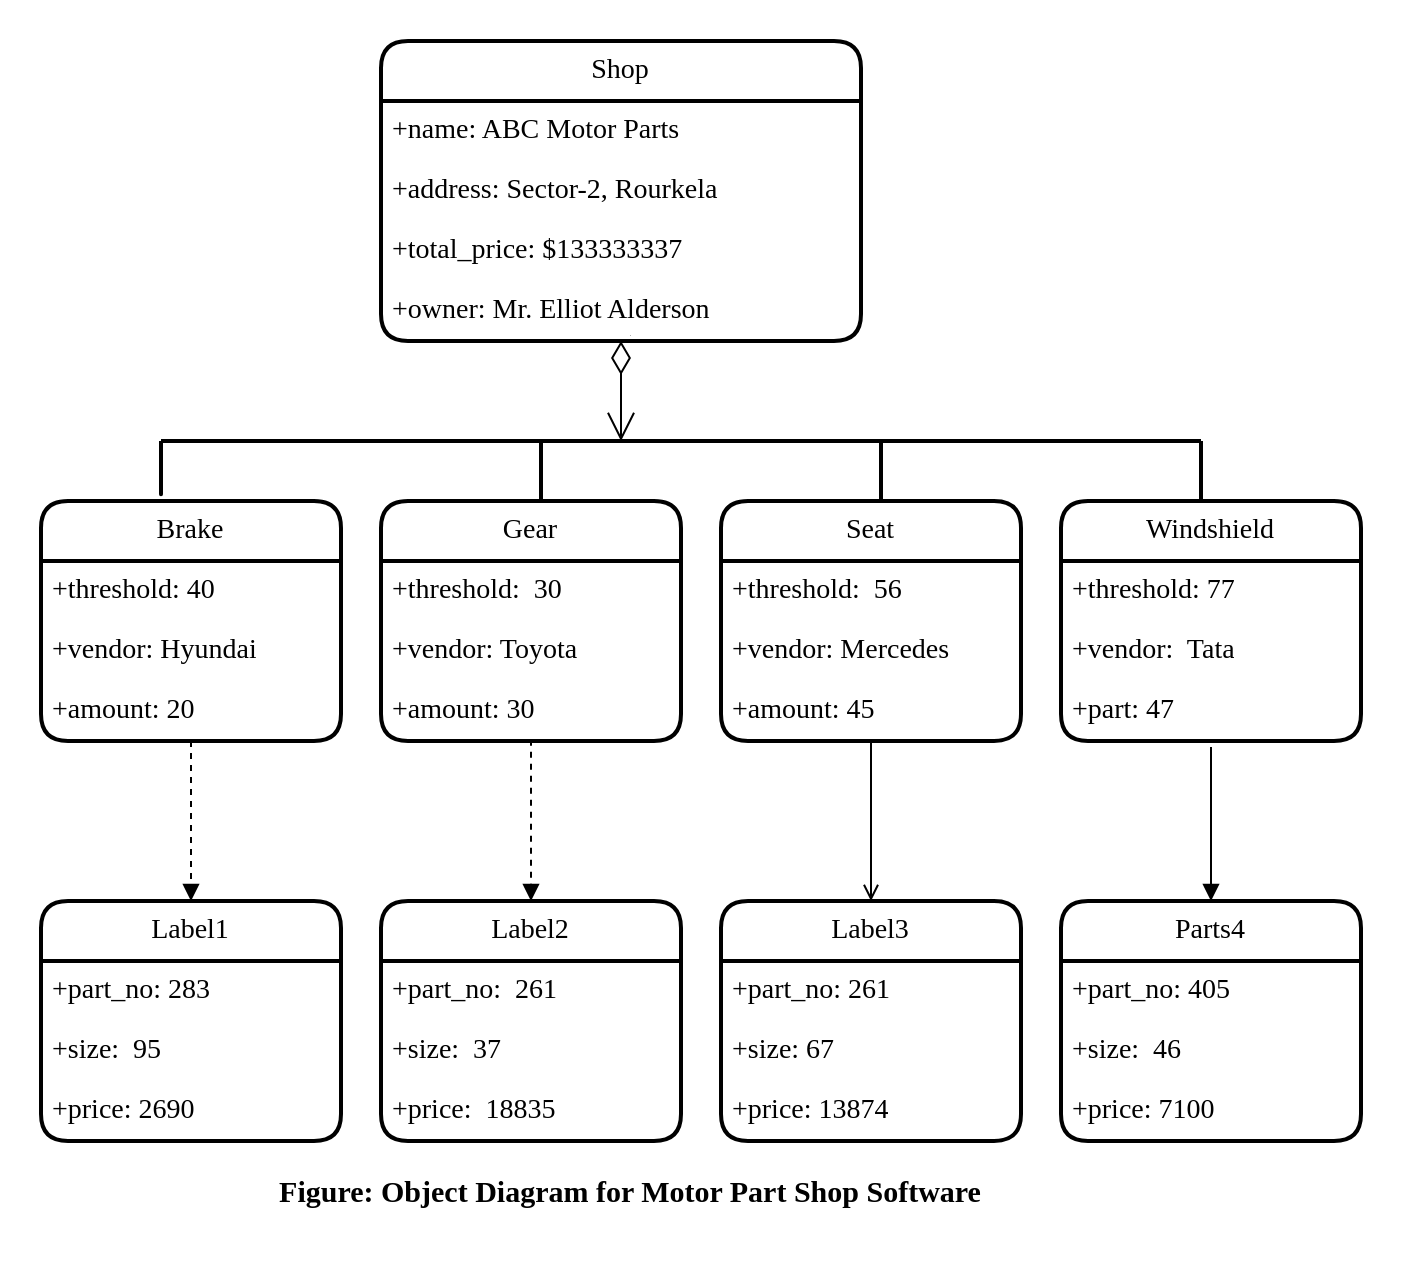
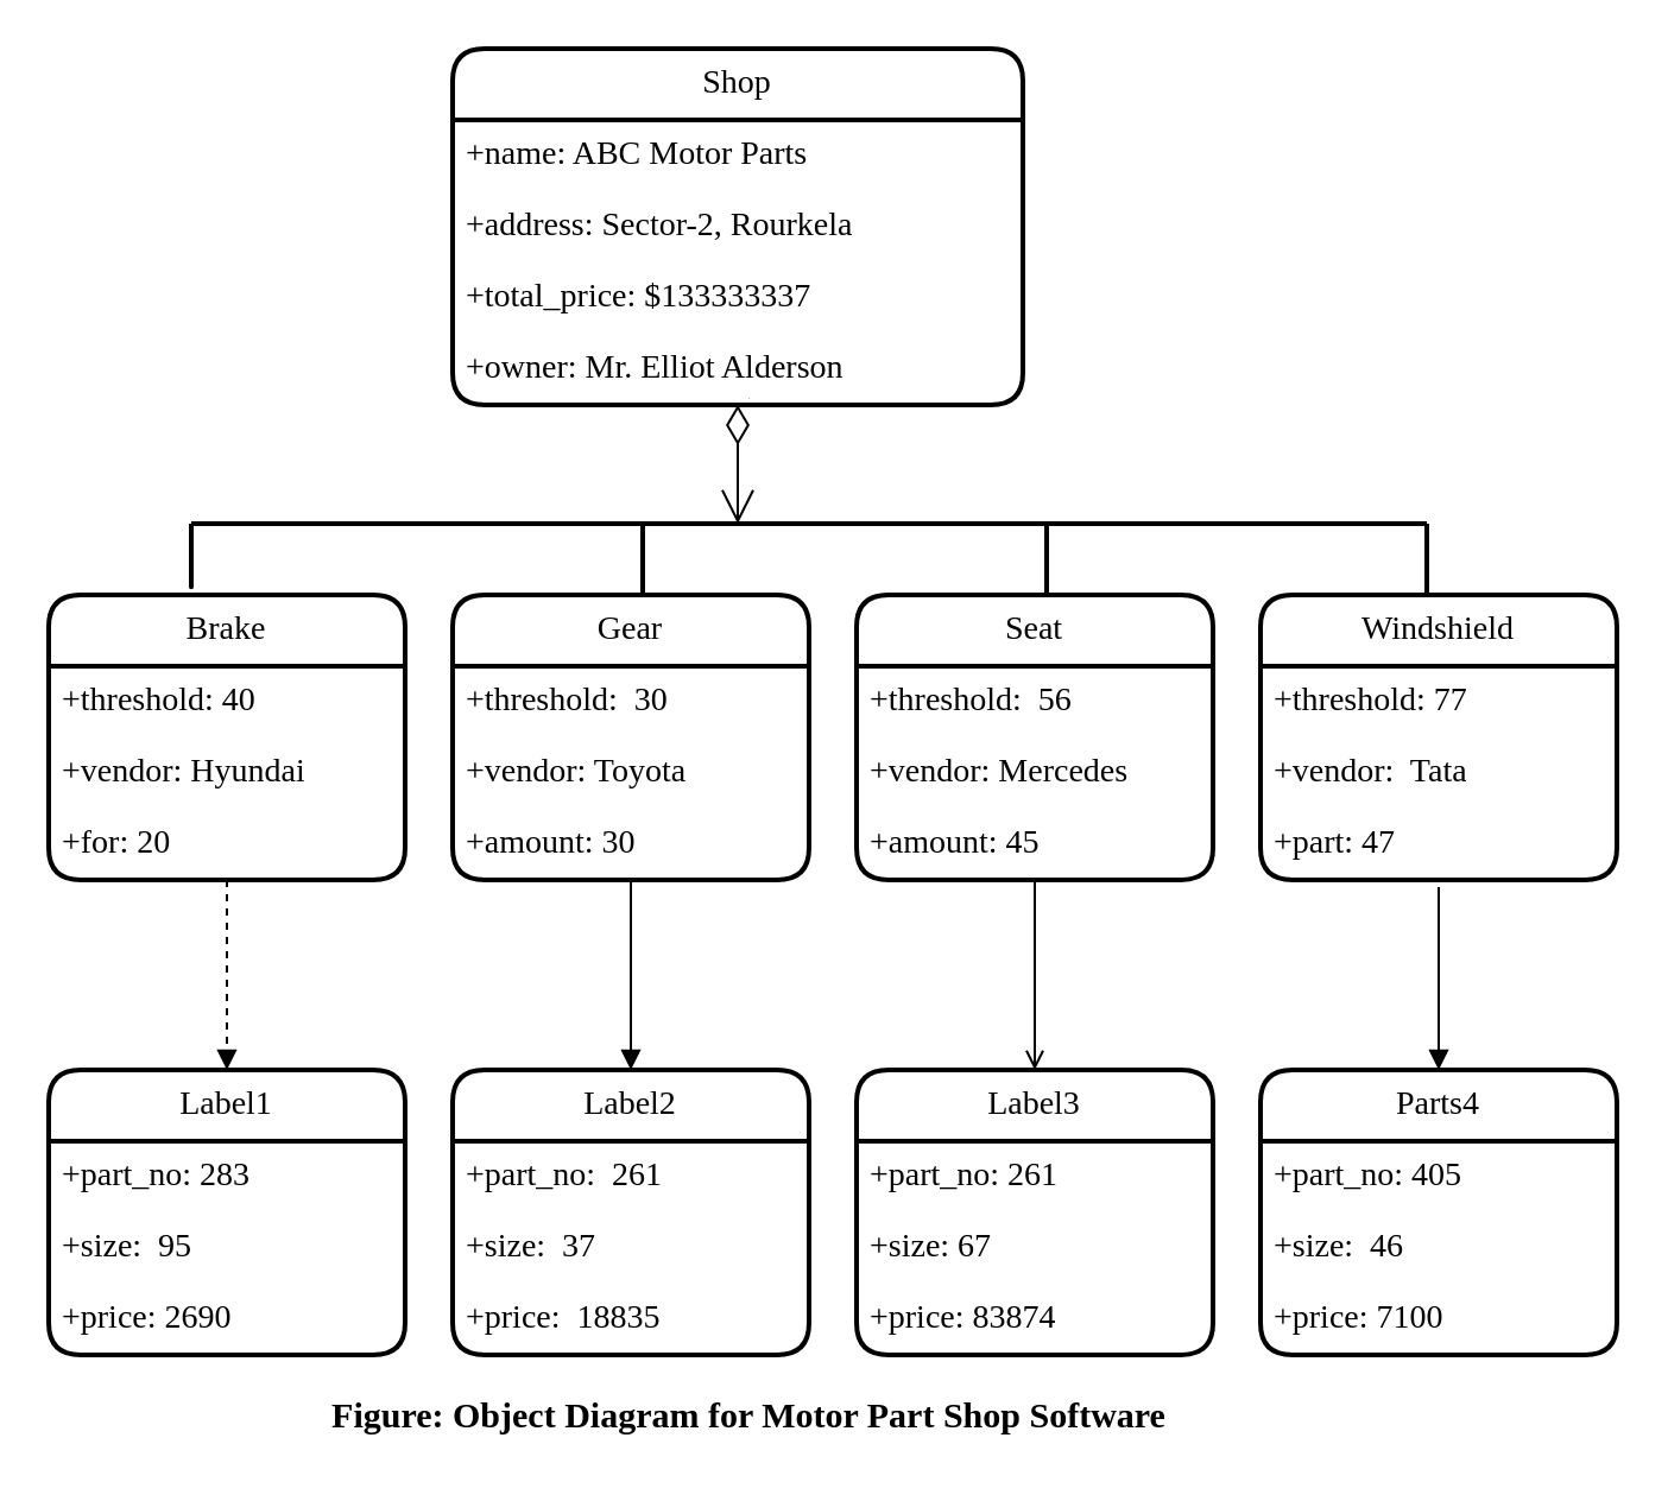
- <mxCell id="10" value="+amount: 20" style="text;strokeColor=none;fillColor=none;align=left;verticalAlign=middle;spacingLeft=4;spacingRight=4;overflow=hidden;points=[[0,0.5],[1,0.5]];portConstraint=eastwest;rotatable=0;whiteSpace=wrap;html=1;strokeWidth=2;fontSize=14;fontFamily=https://fonts.google.com/specimen/Poppins;fontSource=https%3A%2F%2Ffonts.googleapis.com%2Fcss%3Ffamily%3Dhttps%253A%252F%252Ffonts.google.com%252Fspecimen%252FPoppins;rounded=1;" parent="7" vertex="1"><mxGeometry y="90" width="150" height="30" as="geometry" /></mxCell>
+ <mxCell id="10" value="+for: 20" style="text;strokeColor=none;fillColor=none;align=left;verticalAlign=middle;spacingLeft=4;spacingRight=4;overflow=hidden;points=[[0,0.5],[1,0.5]];portConstraint=eastwest;rotatable=0;whiteSpace=wrap;html=1;strokeWidth=2;fontSize=14;fontFamily=https://fonts.google.com/specimen/Poppins;fontSource=https%3A%2F%2Ffonts.googleapis.com%2Fcss%3Ffamily%3Dhttps%253A%252F%252Ffonts.google.com%252Fspecimen%252FPoppins;rounded=1;" parent="7" vertex="1"><mxGeometry y="90" width="150" height="30" as="geometry" /></mxCell>
- <mxCell id="47" value="" style="endArrow=block;endFill=1;html=1;edgeStyle=orthogonalEdgeStyle;align=left;verticalAlign=top;rounded=0;entryX=0.5;entryY=0;entryDx=0;entryDy=0;exitX=0.5;exitY=0.978;exitDx=0;exitDy=0;exitPerimeter=0;dashed=1;" edge="1" parent="1" source="14" target="27"><mxGeometry x="-1" relative="1" as="geometry"><mxPoint x="265" y="380" as="sourcePoint" /><mxPoint x="410" y="370" as="targetPoint" /></mxGeometry></mxCell>
+ <mxCell id="47" value="" style="endArrow=block;endFill=1;html=1;edgeStyle=orthogonalEdgeStyle;align=left;verticalAlign=top;rounded=0;entryX=0.5;entryY=0;entryDx=0;entryDy=0;exitX=0.5;exitY=0.978;exitDx=0;exitDy=0;exitPerimeter=0;" edge="1" parent="1" source="14" target="27"><mxGeometry x="-1" relative="1" as="geometry"><mxPoint x="265" y="380" as="sourcePoint" /><mxPoint x="410" y="370" as="targetPoint" /></mxGeometry></mxCell>
- <mxCell id="34" value="+price: 13874" style="text;strokeColor=none;fillColor=none;align=left;verticalAlign=middle;spacingLeft=4;spacingRight=4;overflow=hidden;points=[[0,0.5],[1,0.5]];portConstraint=eastwest;rotatable=0;whiteSpace=wrap;html=1;strokeWidth=2;fontSize=14;fontFamily=https://fonts.google.com/specimen/Poppins;fontSource=https%3A%2F%2Ffonts.googleapis.com%2Fcss%3Ffamily%3Dhttps%253A%252F%252Ffonts.google.com%252Fspecimen%252FPoppins;rounded=1;" parent="31" vertex="1"><mxGeometry y="90" width="150" height="30" as="geometry" /></mxCell>
+ <mxCell id="34" value="+price: 83874" style="text;strokeColor=none;fillColor=none;align=left;verticalAlign=middle;spacingLeft=4;spacingRight=4;overflow=hidden;points=[[0,0.5],[1,0.5]];portConstraint=eastwest;rotatable=0;whiteSpace=wrap;html=1;strokeWidth=2;fontSize=14;fontFamily=https://fonts.google.com/specimen/Poppins;fontSource=https%3A%2F%2Ffonts.googleapis.com%2Fcss%3Ffamily%3Dhttps%253A%252F%252Ffonts.google.com%252Fspecimen%252FPoppins;rounded=1;" parent="31" vertex="1"><mxGeometry y="90" width="150" height="30" as="geometry" /></mxCell>
